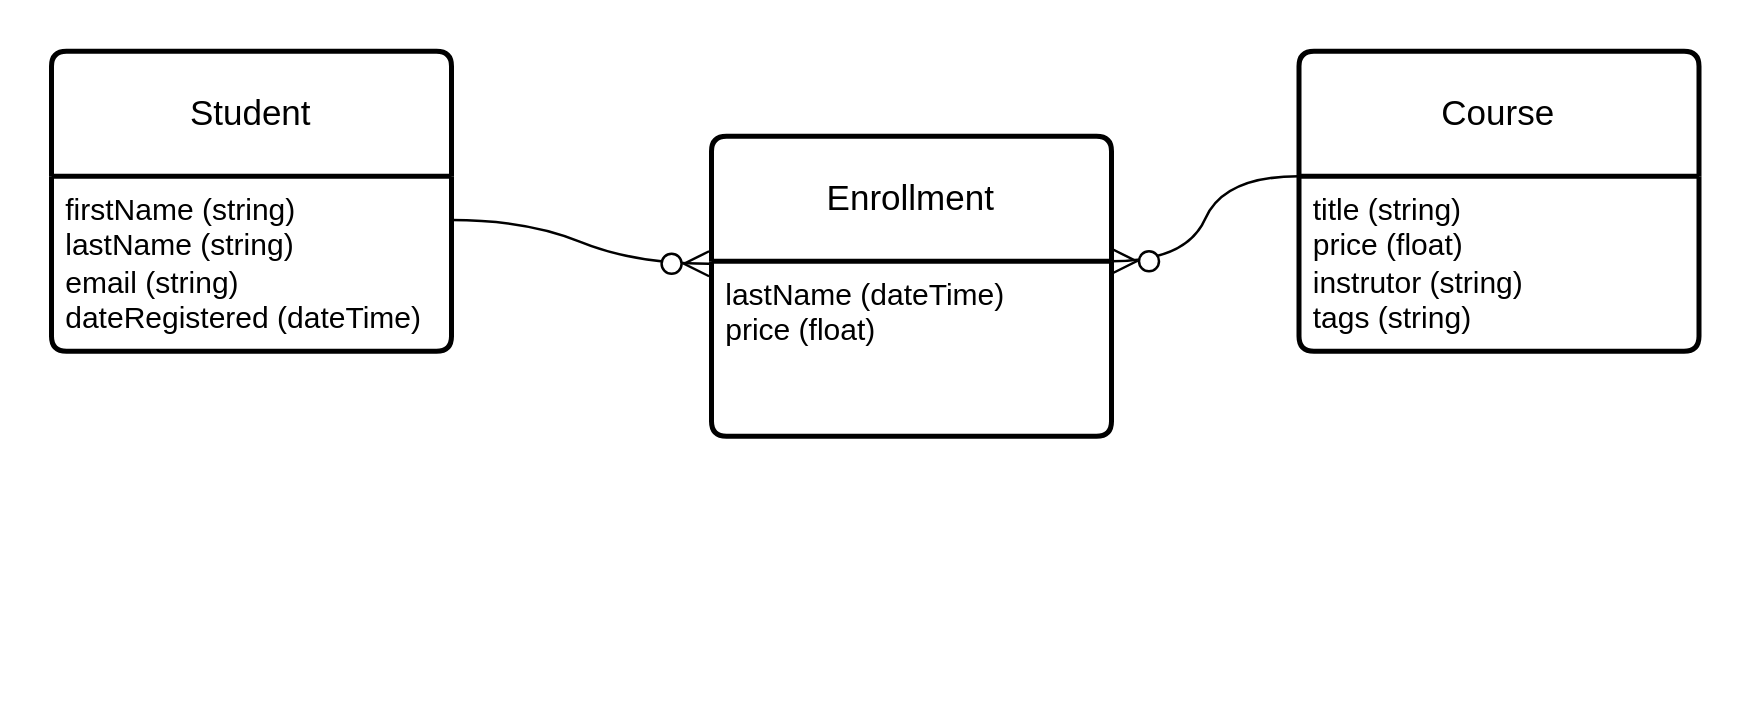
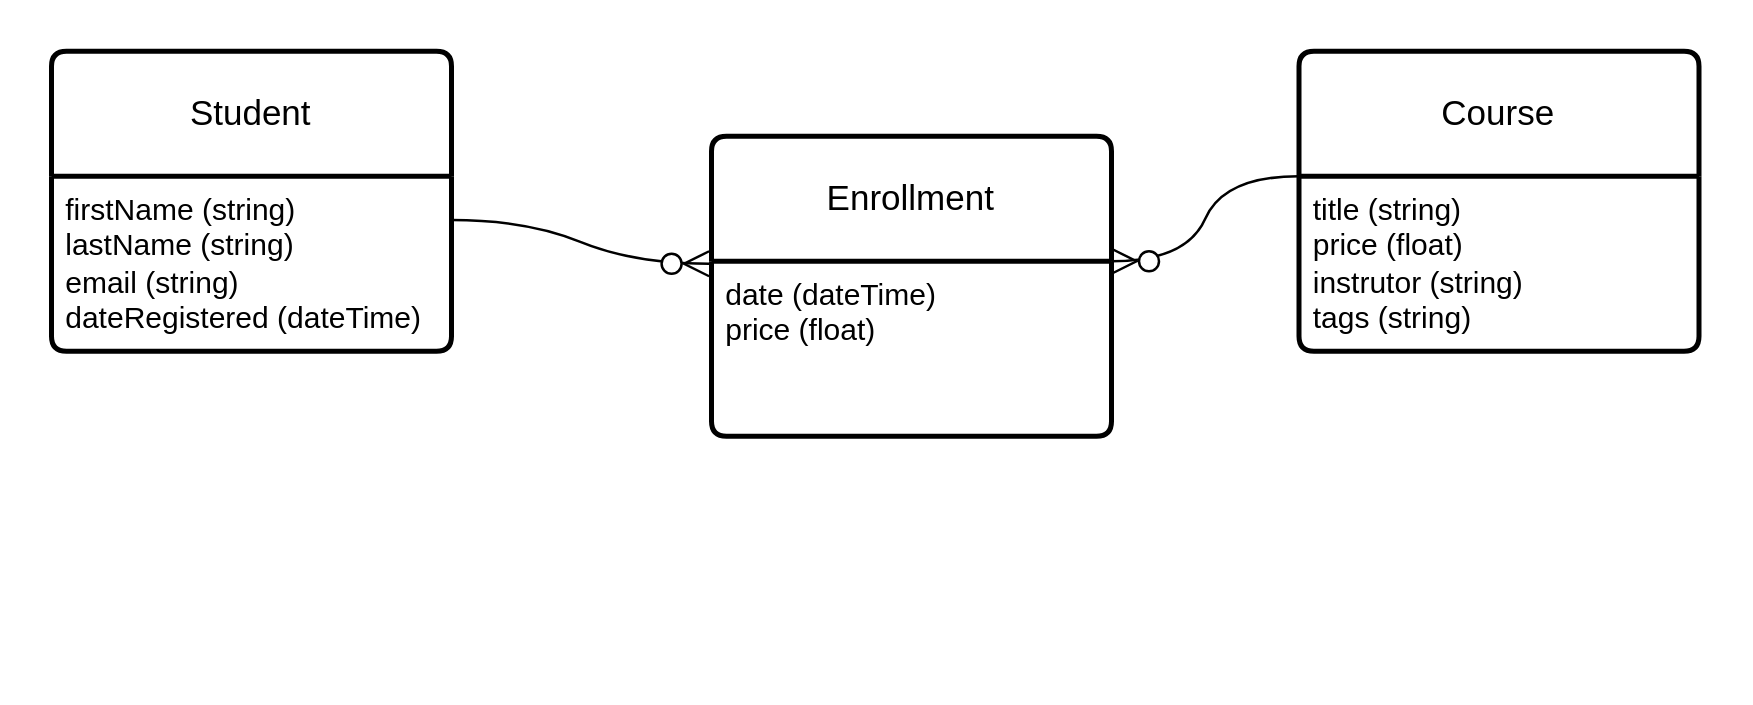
- <mxCell id="7" value="lastName (dateTime)&lt;div&gt;price (float)&lt;/div&gt;" style="align=left;strokeColor=none;fillColor=none;spacingLeft=4;fontSize=12;verticalAlign=top;resizable=0;rotatable=0;part=1;html=1;" vertex="1" parent="6"><mxGeometry y="50" width="160" height="70" as="geometry" /></mxCell>
+ <mxCell id="7" value="date (dateTime)&lt;div&gt;price (float)&lt;/div&gt;" style="align=left;strokeColor=none;fillColor=none;spacingLeft=4;fontSize=12;verticalAlign=top;resizable=0;rotatable=0;part=1;html=1;" vertex="1" parent="6"><mxGeometry y="50" width="160" height="70" as="geometry" /></mxCell>
